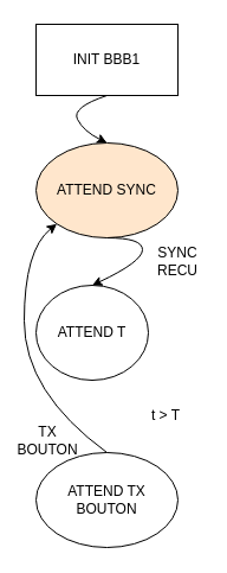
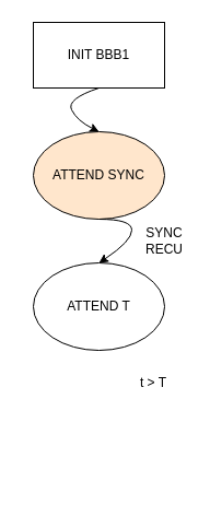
- <mxCell id="10" value="ATTEND T" style="ellipse;whiteSpace=wrap;html=1;" vertex="1" parent="1"><mxGeometry x="30" y="240" width="95" height="80" as="geometry" /></mxCell>
+ <mxCell id="10" value="ATTEND T" style="ellipse;whiteSpace=wrap;html=1;" vertex="1" parent="1"><mxGeometry x="30" y="240" width="120" height="80" as="geometry" /></mxCell>
- <mxCell id="7" value="" style="curved=1;endArrow=classic;html=1;entryX=0;entryY=1;entryDx=0;entryDy=0;exitX=0.5;exitY=0;exitDx=0;exitDy=0;" edge="1" parent="1" source="6" target="4"><mxGeometry width="50" height="50" relative="1" as="geometry"><mxPoint x="30" y="531" as="sourcePoint" /><mxPoint x="83.04" y="340.04" as="targetPoint" /><Array as="points"><mxPoint x="20" y="330" /><mxPoint x="20" y="210" /></Array></mxGeometry></mxCell>
- <mxCell id="8" value="TX BOUTON" style="text;html=1;strokeColor=none;fillColor=none;align=center;verticalAlign=middle;whiteSpace=wrap;rounded=0;" vertex="1" parent="1"><mxGeometry x="20" y="361" width="40" height="20" as="geometry" /></mxCell>
- <mxCell id="6" value="ATTEND TX BOUTON" style="ellipse;whiteSpace=wrap;html=1;" vertex="1" parent="1"><mxGeometry x="30" y="381" width="120" height="80" as="geometry" /></mxCell>
